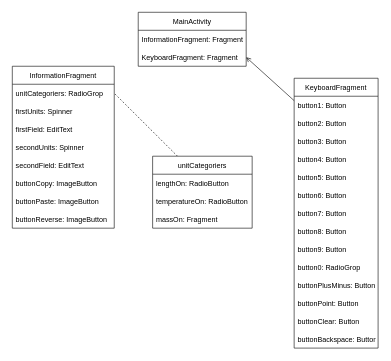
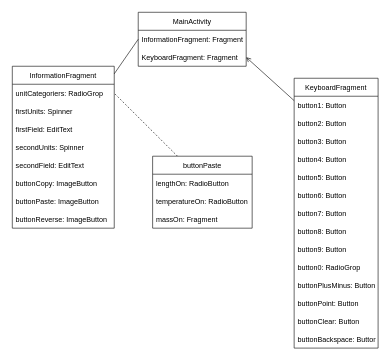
+ <mxCell id="29" value="" style="endArrow=none;html=1;rounded=0;entryX=0;entryY=0.5;entryDx=0;entryDy=0;" edge="1" parent="1" source="5" target="3"><mxGeometry width="50" height="50" relative="1" as="geometry"><mxPoint x="300" y="310" as="sourcePoint" /><mxPoint x="350" y="260" as="targetPoint" /></mxGeometry></mxCell>
- <mxCell id="32" value="unitCategoriers" style="swimlane;fontStyle=0;childLayout=stackLayout;horizontal=1;startSize=30;horizontalStack=0;resizeParent=1;resizeParentMax=0;resizeLast=0;collapsible=1;marginBottom=0;" vertex="1" parent="1"><mxGeometry x="254" y="260" width="166" height="120" as="geometry" /></mxCell>
+ <mxCell id="32" value="buttonPaste" style="swimlane;fontStyle=0;childLayout=stackLayout;horizontal=1;startSize=30;horizontalStack=0;resizeParent=1;resizeParentMax=0;resizeLast=0;collapsible=1;marginBottom=0;" vertex="1" parent="1"><mxGeometry x="254" y="260" width="166" height="120" as="geometry" /></mxCell>
